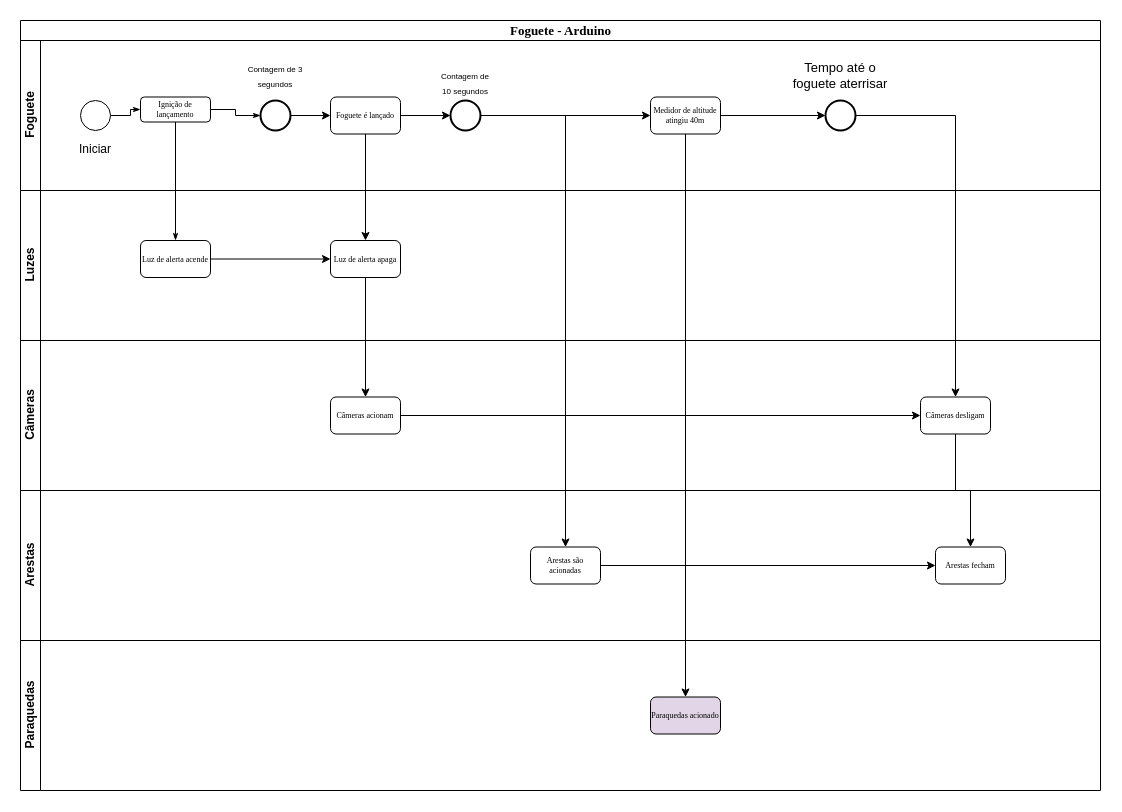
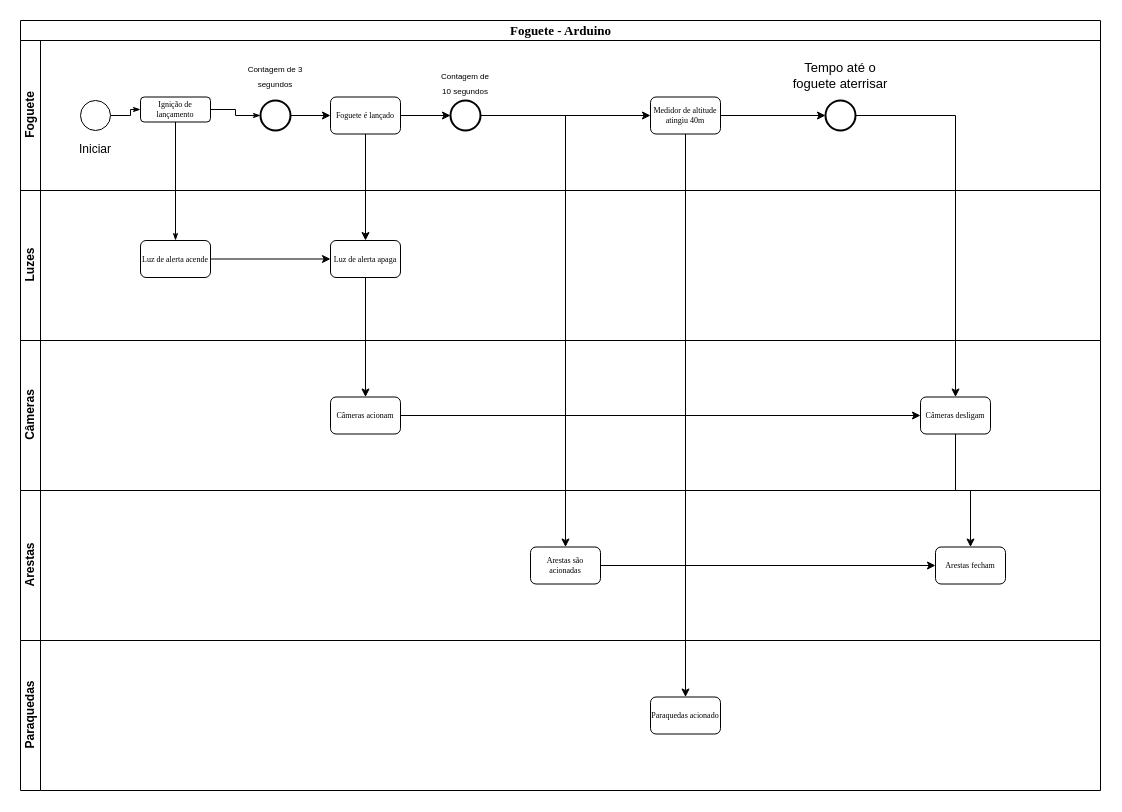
- <mxCell id="39" value="Paraquedas acionado" style="rounded=1;whiteSpace=wrap;html=1;shadow=0;labelBackgroundColor=none;strokeWidth=1;fontFamily=Verdana;fontSize=8;align=center;fillColor=#e1d5e7;" parent="38" vertex="1"><mxGeometry x="630" y="56.5" width="70" height="37" as="geometry" /></mxCell>
+ <mxCell id="39" value="Paraquedas acionado" style="rounded=1;whiteSpace=wrap;html=1;shadow=0;labelBackgroundColor=none;strokeWidth=1;fontFamily=Verdana;fontSize=8;align=center;" parent="38" vertex="1"><mxGeometry x="630" y="56.5" width="70" height="37" as="geometry" /></mxCell>
